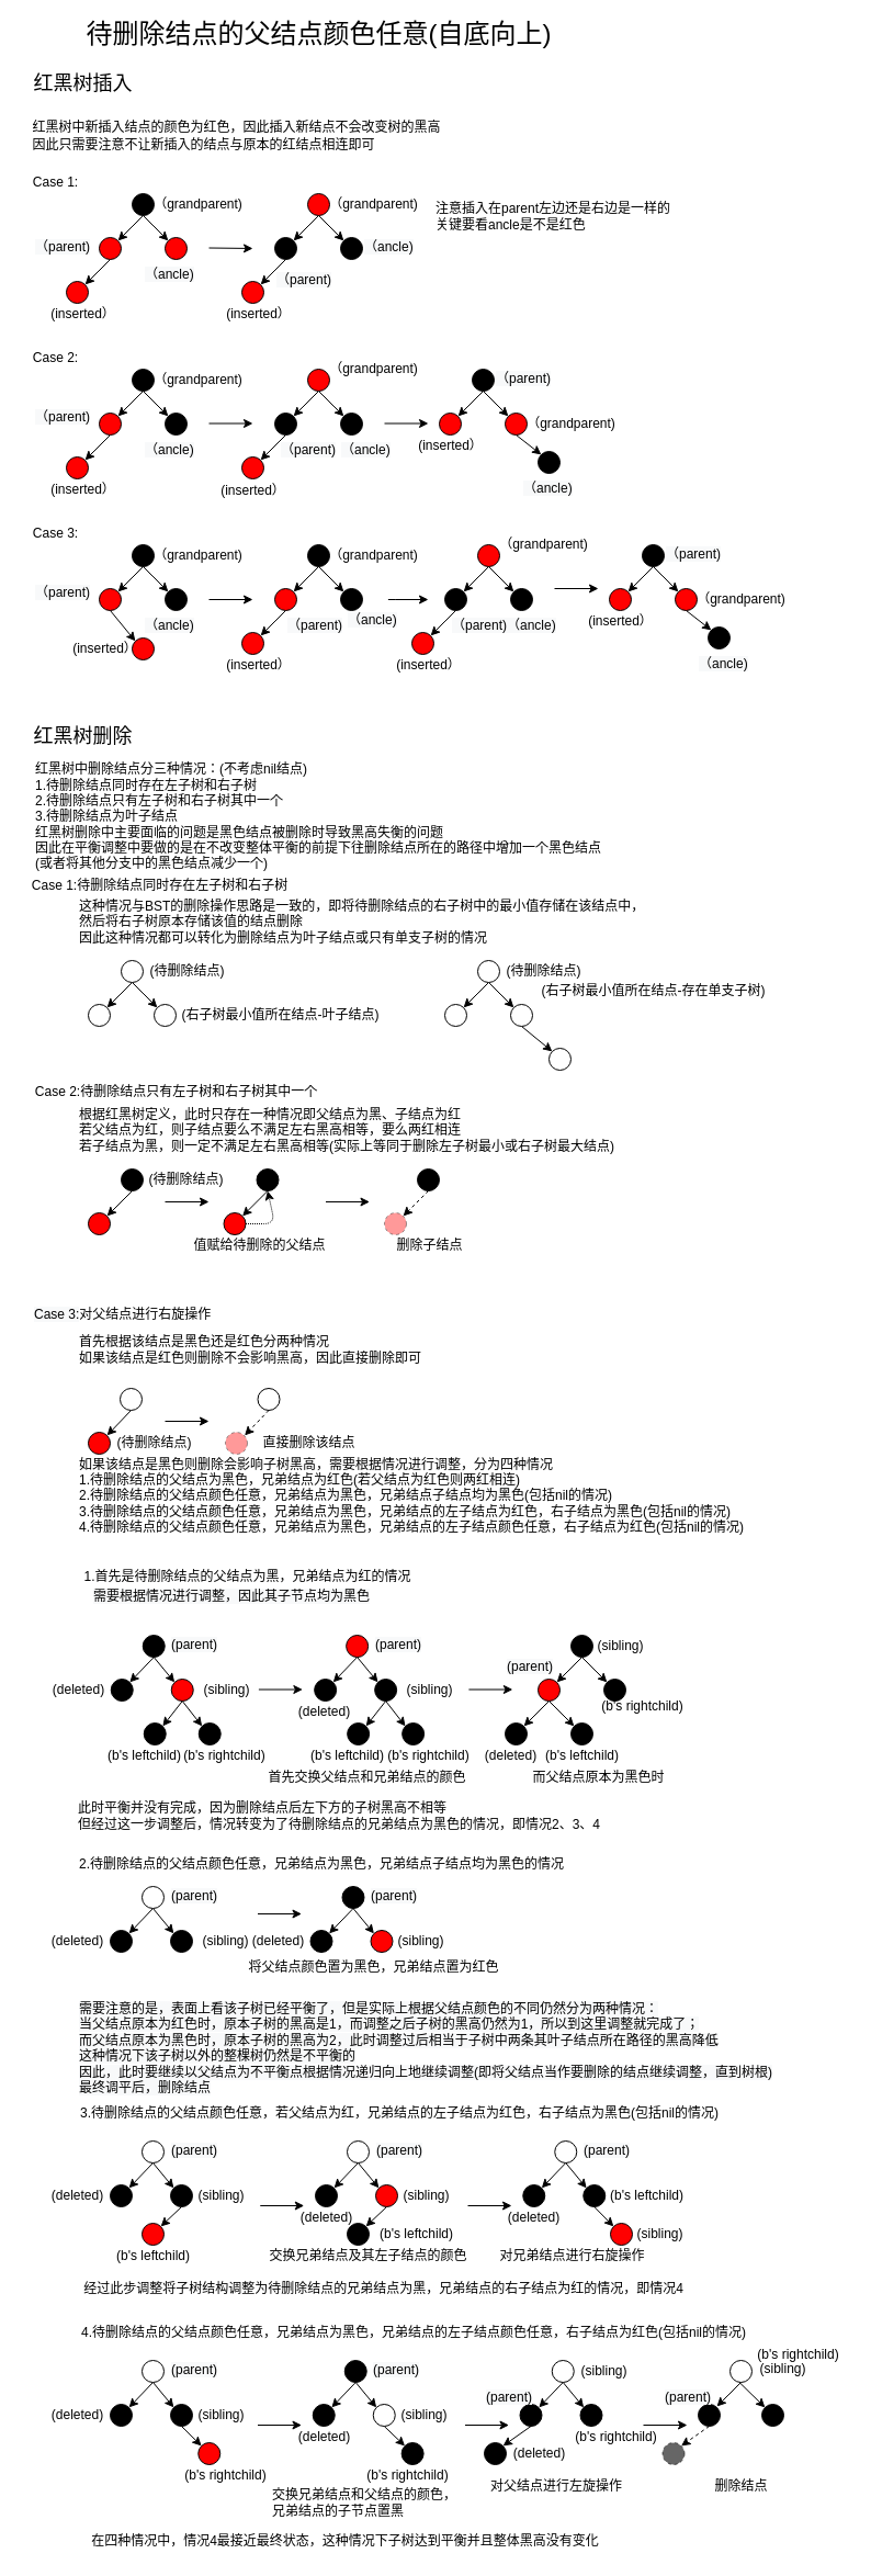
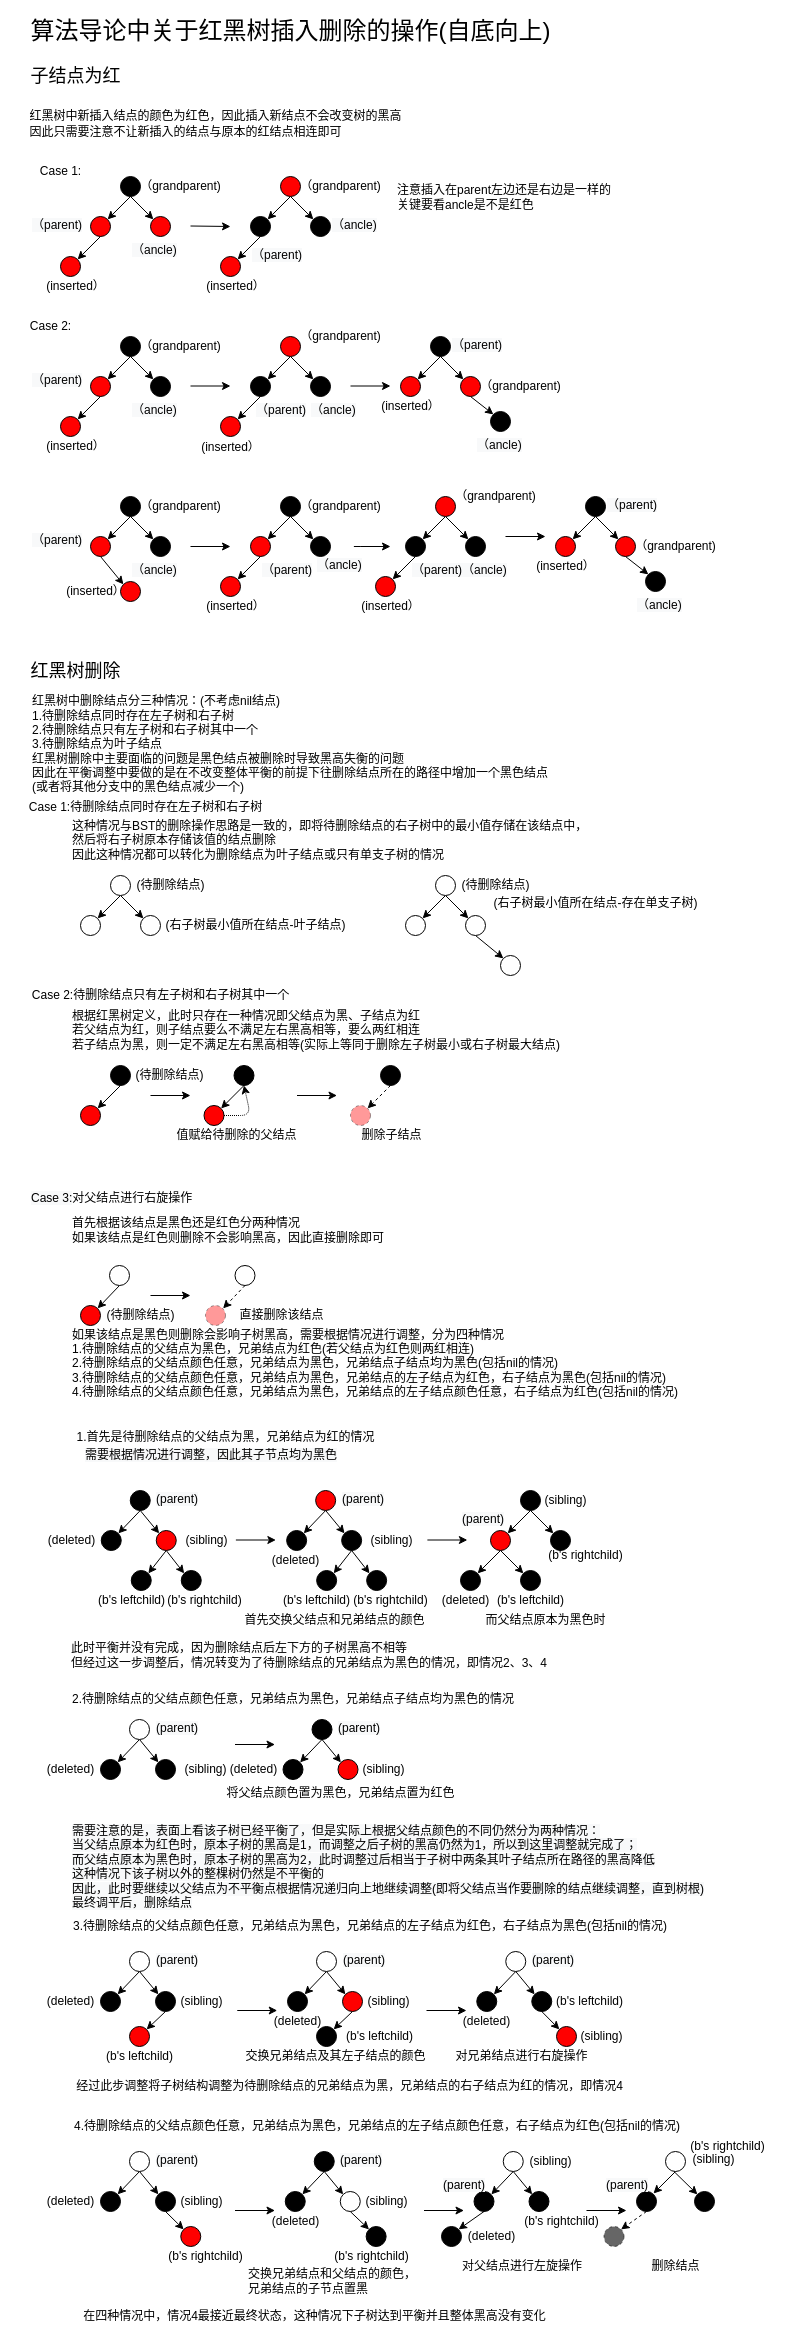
- <mxCell id="321" value="&lt;font style=&quot;font-size: 24px&quot;&gt;待删除结点的父结点颜色任意(自底向上)&lt;/font&gt;" style="text;html=1;align=center;verticalAlign=middle;resizable=0;points=[];autosize=1;strokeColor=none;fillColor=none;" parent="1" vertex="1"><mxGeometry x="25" y="20" width="530" height="22" as="geometry" /></mxCell>
+ <mxCell id="321" value="&lt;font style=&quot;font-size: 24px&quot;&gt;算法导论中关于红黑树插入删除的操作(自底向上)&lt;/font&gt;" style="text;html=1;align=center;verticalAlign=middle;resizable=0;points=[];autosize=1;strokeColor=none;fillColor=none;" parent="1" vertex="1"><mxGeometry x="25" y="20" width="530" height="22" as="geometry" /></mxCell>
- <mxCell id="2" value="&lt;font style=&quot;font-size: 18px&quot;&gt;红黑树插入&lt;/font&gt;" style="text;html=1;align=center;verticalAlign=middle;resizable=0;points=[];autosize=1;strokeColor=none;fillColor=none;" parent="1" vertex="1"><mxGeometry x="20" y="66" width="110" height="20" as="geometry" /></mxCell>
+ <mxCell id="2" value="&lt;font style=&quot;font-size: 18px&quot;&gt;子结点为红&lt;/font&gt;" style="text;html=1;align=center;verticalAlign=middle;resizable=0;points=[];autosize=1;strokeColor=none;fillColor=none;" parent="1" vertex="1"><mxGeometry x="20" y="66" width="110" height="20" as="geometry" /></mxCell>
- <mxCell id="4" value="Case 1:" style="text;html=1;align=center;verticalAlign=middle;resizable=0;points=[];autosize=1;strokeColor=none;fillColor=none;fontSize=12;" parent="1" vertex="1"><mxGeometry x="20" y="156" width="60" height="20" as="geometry" /></mxCell>
+ <mxCell id="4" value="Case 1:" style="text;html=1;align=center;verticalAlign=middle;resizable=0;points=[];autosize=1;strokeColor=none;fillColor=none;fontSize=12;" parent="1" vertex="1"><mxGeometry x="30" y="161" width="60" height="20" as="geometry" /></mxCell>
- <mxCell id="64" value="Case 3:" style="text;html=1;align=center;verticalAlign=middle;resizable=0;points=[];autosize=1;strokeColor=none;fillColor=none;fontSize=12;" parent="1" vertex="1"><mxGeometry x="20" y="476" width="60" height="20" as="geometry" /></mxCell>
- <mxCell id="228" value="3.待删除结点的父结点颜色任意，若父结点为红，兄弟结点的左子结点为红色，右子结点为黑色(包括nil的情况)&lt;span&gt;&lt;br&gt;&lt;/span&gt;" style="text;html=1;align=left;verticalAlign=middle;resizable=0;points=[];autosize=1;strokeColor=none;fillColor=none;fontSize=12;" parent="1" vertex="1"><mxGeometry x="71" y="1917" width="604" height="18" as="geometry" /></mxCell>
+ <mxCell id="228" value="3.待删除结点的父结点颜色任意，兄弟结点为黑色，兄弟结点的左子结点为红色，右子结点为黑色(包括nil的情况)&lt;span&gt;&lt;br&gt;&lt;/span&gt;" style="text;html=1;align=left;verticalAlign=middle;resizable=0;points=[];autosize=1;strokeColor=none;fillColor=none;fontSize=12;" parent="1" vertex="1"><mxGeometry x="71" y="1917" width="604" height="18" as="geometry" /></mxCell>
- <mxCell id="304" value="对父结点进行左旋操作" style="text;html=1;align=left;verticalAlign=middle;resizable=0;points=[];autosize=1;strokeColor=none;fillColor=none;fontSize=12;" parent="1" vertex="1"><mxGeometry x="445.25" y="2256" width="140" height="20" as="geometry" /></mxCell>
+ <mxCell id="304" value="对父结点进行左旋操作" style="text;html=1;align=left;verticalAlign=middle;resizable=0;points=[];autosize=1;strokeColor=none;fillColor=none;fontSize=12;" parent="1" vertex="1"><mxGeometry x="460.25" y="2256" width="140" height="20" as="geometry" /></mxCell>
